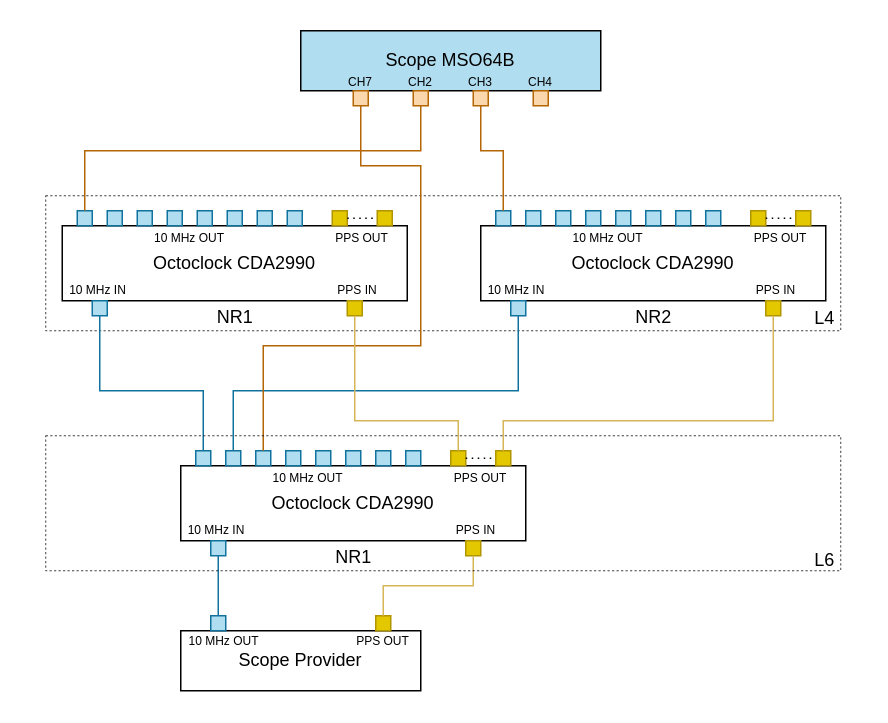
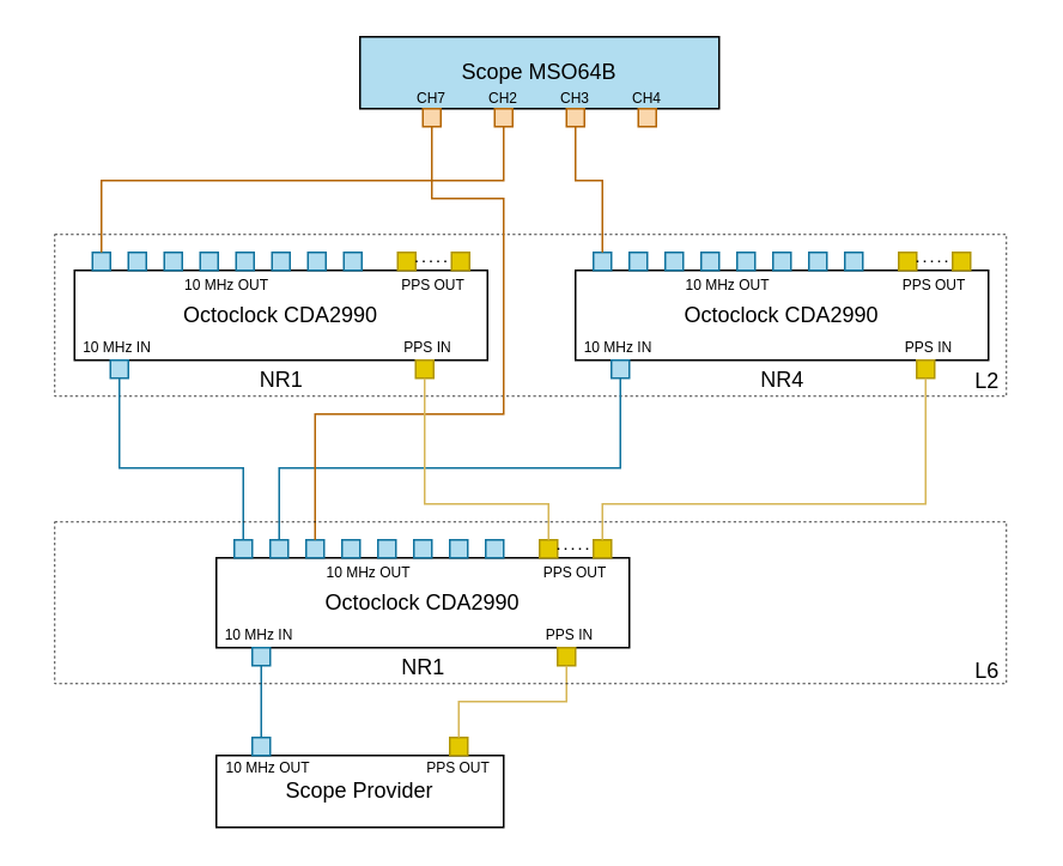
- <mxCell id="22" value="&lt;font face=&quot;Helvetica&quot;&gt;NR2&lt;/font&gt;" style="text;whiteSpace=wrap;html=1;fontFamily=Architects Daughter;fontSource=https%3A%2F%2Ffonts.googleapis.com%2Fcss%3Ffamily%3DArchitects%2BDaughter;align=center;" vertex="1" parent="2"><mxGeometry x="133.5" y="57" width="41" height="30" as="geometry" /></mxCell>
+ <mxCell id="22" value="&lt;font face=&quot;Helvetica&quot;&gt;NR4&lt;/font&gt;" style="text;whiteSpace=wrap;html=1;fontFamily=Architects Daughter;fontSource=https%3A%2F%2Ffonts.googleapis.com%2Fcss%3Ffamily%3DArchitects%2BDaughter;align=center;" vertex="1" parent="2"><mxGeometry x="133.5" y="57" width="41" height="30" as="geometry" /></mxCell>
- <mxCell id="90" value="&lt;font face=&quot;Helvetica&quot;&gt;L4&lt;/font&gt;" style="text;whiteSpace=wrap;html=1;fontFamily=Architects Daughter;fontSource=https%3A%2F%2Ffonts.googleapis.com%2Fcss%3Ffamily%3DArchitects%2BDaughter;align=center;" vertex="1" parent="1"><mxGeometry x="529" y="198" width="41" height="30" as="geometry" /></mxCell>
+ <mxCell id="90" value="&lt;font face=&quot;Helvetica&quot;&gt;L2&lt;/font&gt;" style="text;whiteSpace=wrap;html=1;fontFamily=Architects Daughter;fontSource=https%3A%2F%2Ffonts.googleapis.com%2Fcss%3Ffamily%3DArchitects%2BDaughter;align=center;" vertex="1" parent="1"><mxGeometry x="529" y="198" width="41" height="30" as="geometry" /></mxCell>
